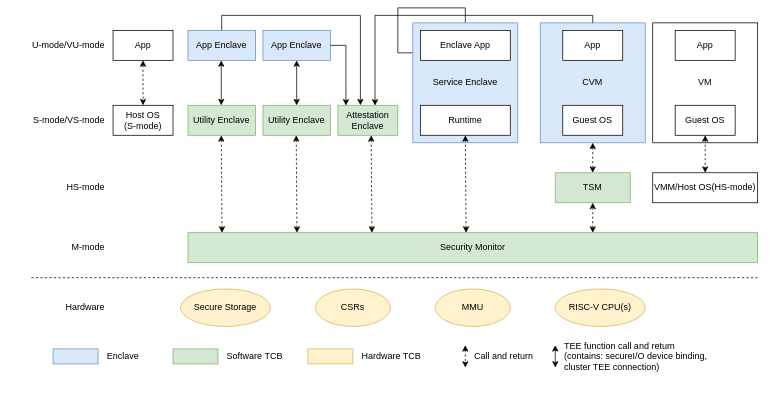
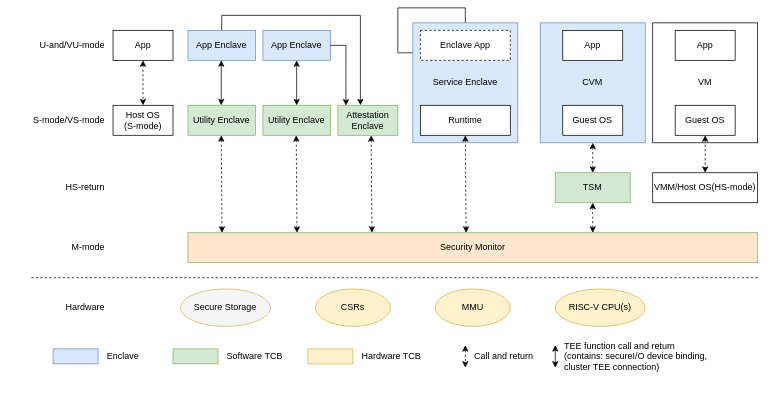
- <mxCell id="53" style="edgeStyle=orthogonalEdgeStyle;rounded=0;orthogonalLoop=1;jettySize=auto;html=1;exitX=0.5;exitY=0;exitDx=0;exitDy=0;entryX=0.619;entryY=0.009;entryDx=0;entryDy=0;entryPerimeter=0;" parent="1" source="3" target="48" edge="1"><mxGeometry relative="1" as="geometry"><Array as="points"><mxPoint x="790" y="20" /><mxPoint x="500" y="20" /></Array></mxGeometry></mxCell>
- <mxCell id="6" value="U-mode/VU-mode" style="text;html=1;align=right;verticalAlign=middle;resizable=0;points=[];autosize=1;strokeColor=none;fillColor=none;" parent="1" vertex="1"><mxGeometry x="20" y="50" width="120" height="20" as="geometry" /></mxCell>
+ <mxCell id="6" value="U-and/VU-mode" style="text;html=1;align=right;verticalAlign=middle;resizable=0;points=[];autosize=1;strokeColor=none;fillColor=none;" parent="1" vertex="1"><mxGeometry x="20" y="50" width="120" height="20" as="geometry" /></mxCell>
- <mxCell id="13" value="Enclave App" style="rounded=0;whiteSpace=wrap;html=1;" parent="1" vertex="1"><mxGeometry x="560" y="40" width="120" height="40" as="geometry" /></mxCell>
+ <mxCell id="13" value="Enclave App" style="rounded=0;whiteSpace=wrap;html=1;dashed=1;" parent="1" vertex="1"><mxGeometry x="560" y="40" width="120" height="40" as="geometry" /></mxCell>
- <mxCell id="8" value="HS-mode" style="text;html=1;align=right;verticalAlign=middle;resizable=0;points=[];autosize=1;strokeColor=none;fillColor=none;" parent="1" vertex="1"><mxGeometry x="60" y="240" width="80" height="20" as="geometry" /></mxCell>
+ <mxCell id="8" value="HS-return" style="text;html=1;align=right;verticalAlign=middle;resizable=0;points=[];autosize=1;strokeColor=none;fillColor=none;" parent="1" vertex="1"><mxGeometry x="60" y="240" width="80" height="20" as="geometry" /></mxCell>
- <mxCell id="23" value="Security Monitor" style="rounded=0;whiteSpace=wrap;html=1;fillColor=#d5e8d4;strokeColor=#82b366;" parent="1" vertex="1"><mxGeometry x="250" y="310" width="760" height="40" as="geometry" /></mxCell>
+ <mxCell id="23" value="Security Monitor" style="rounded=0;whiteSpace=wrap;html=1;fillColor=#ffe6cc;strokeColor=#82b366;" parent="1" vertex="1"><mxGeometry x="250" y="310" width="760" height="40" as="geometry" /></mxCell>
- <mxCell id="24" value="Secure Storage" style="ellipse;whiteSpace=wrap;html=1;fillColor=#fff2cc;strokeColor=#d6b656;" parent="1" vertex="1"><mxGeometry x="240" y="385" width="120" height="50" as="geometry" /></mxCell>
+ <mxCell id="24" value="Secure Storage" style="ellipse;whiteSpace=wrap;html=1;fillColor=#f5f5f5;strokeColor=#d6b656;" parent="1" vertex="1"><mxGeometry x="240" y="385" width="120" height="50" as="geometry" /></mxCell>
